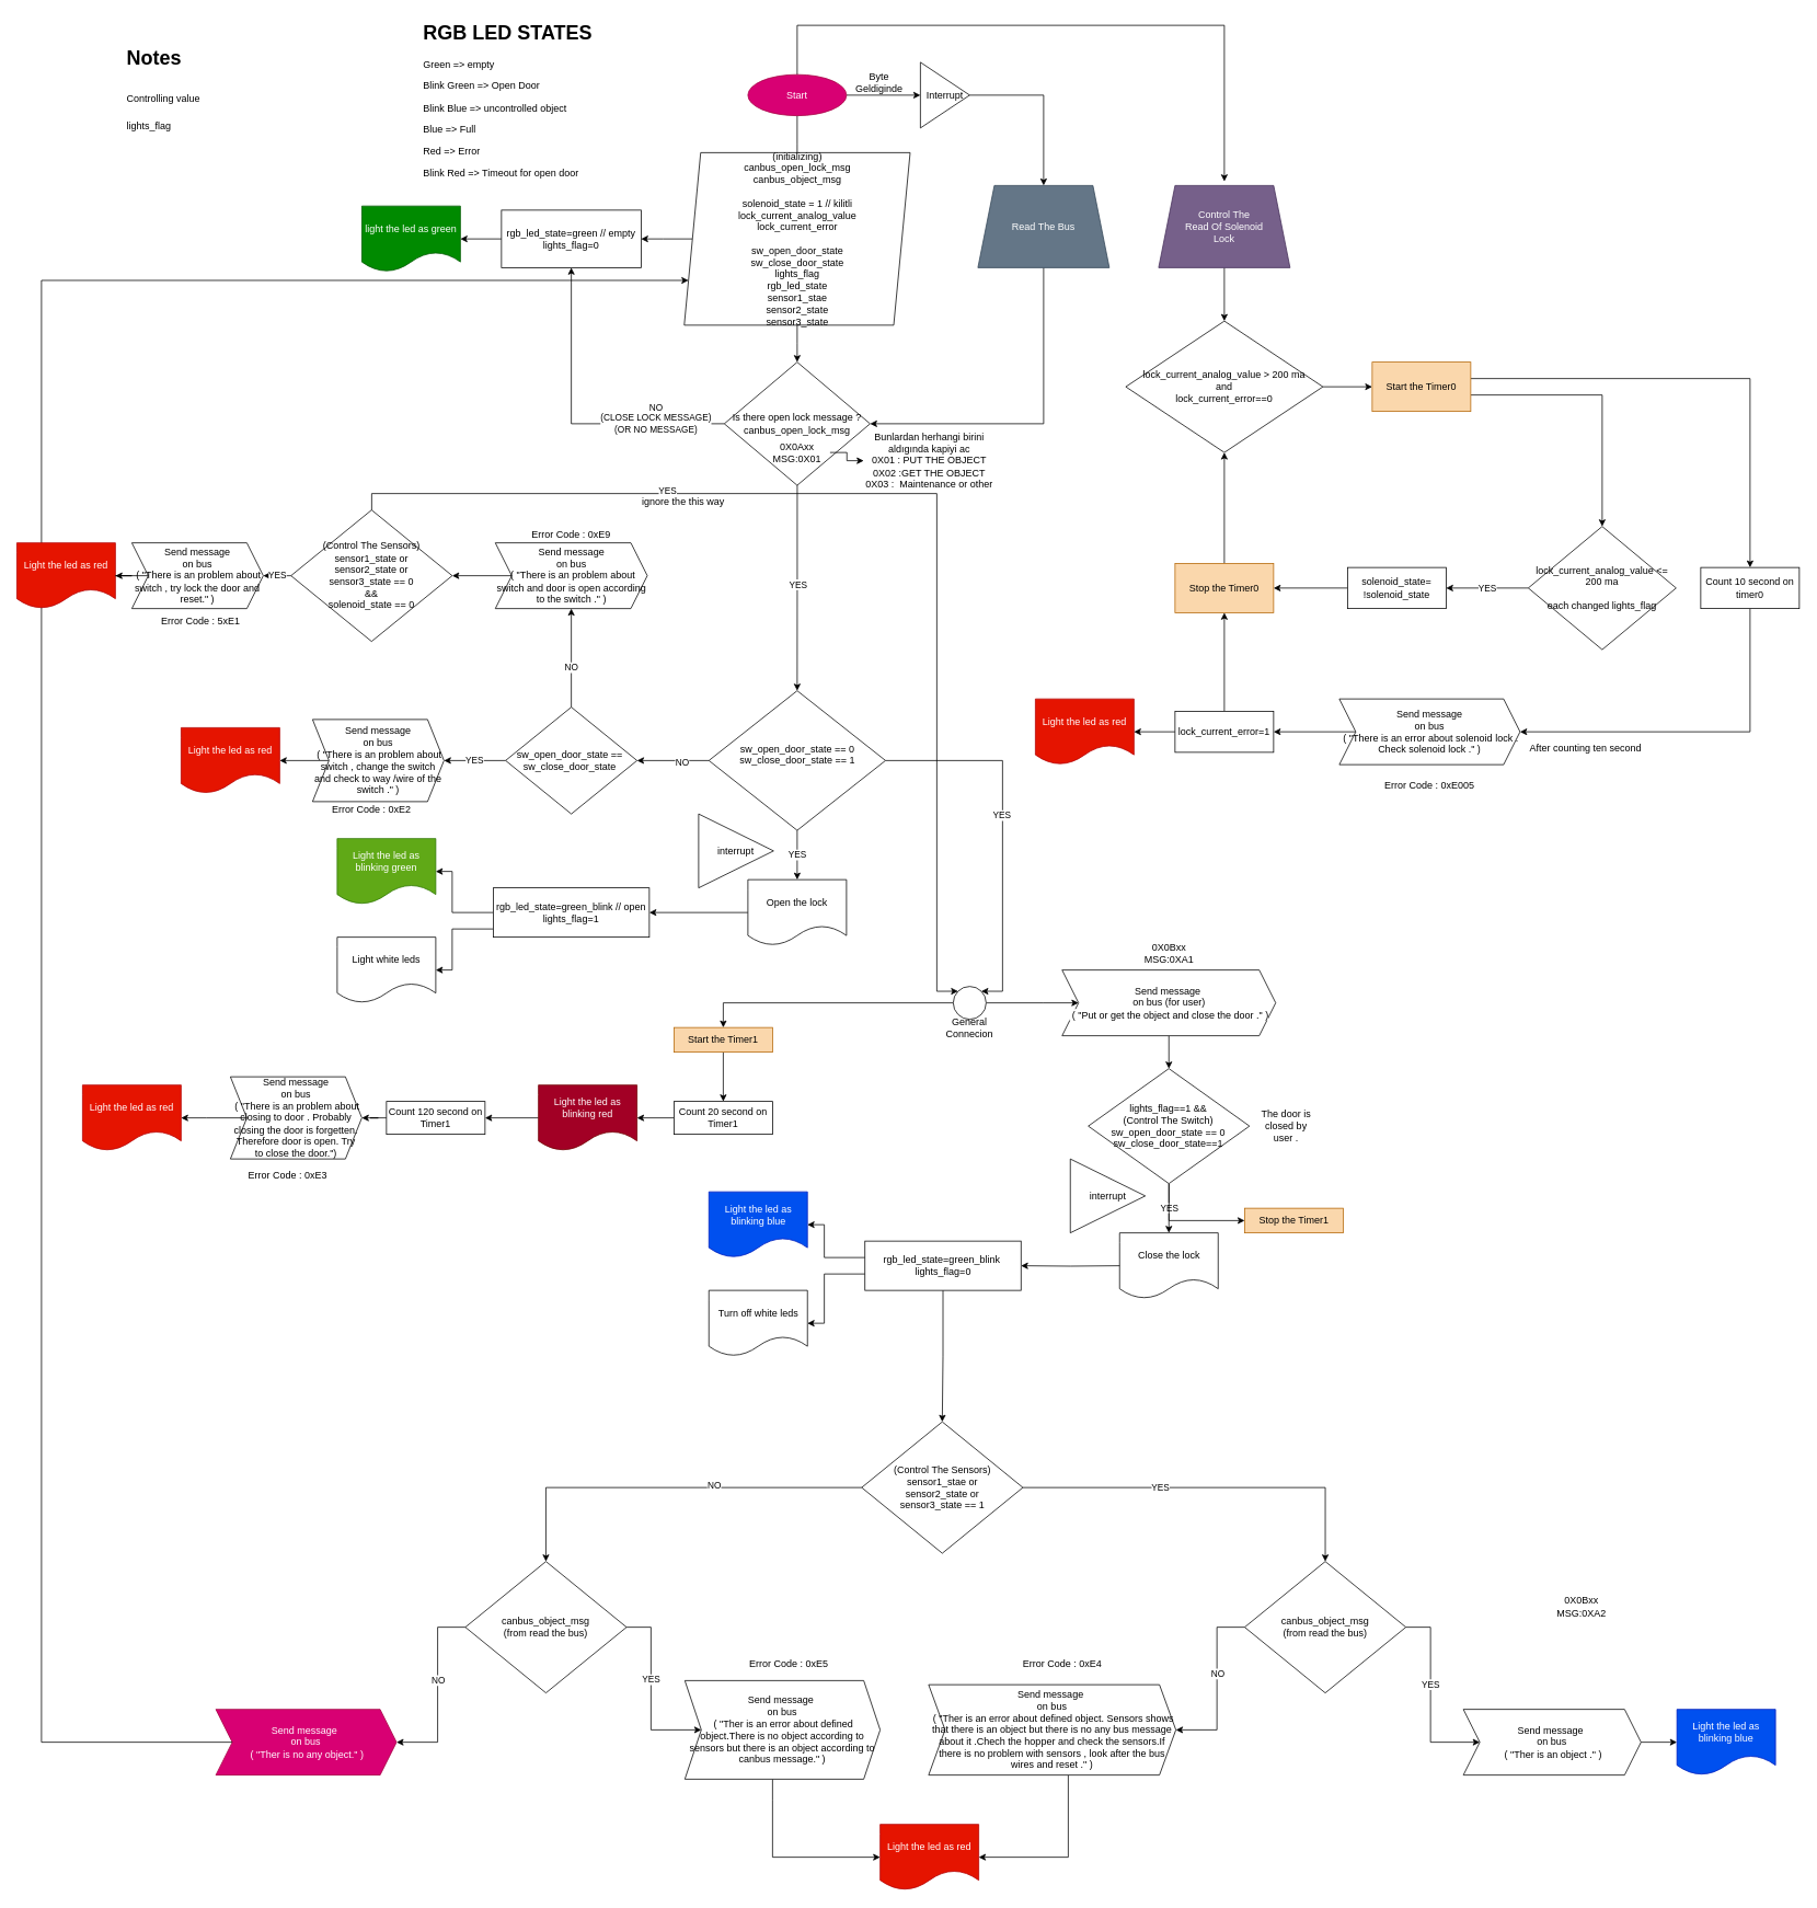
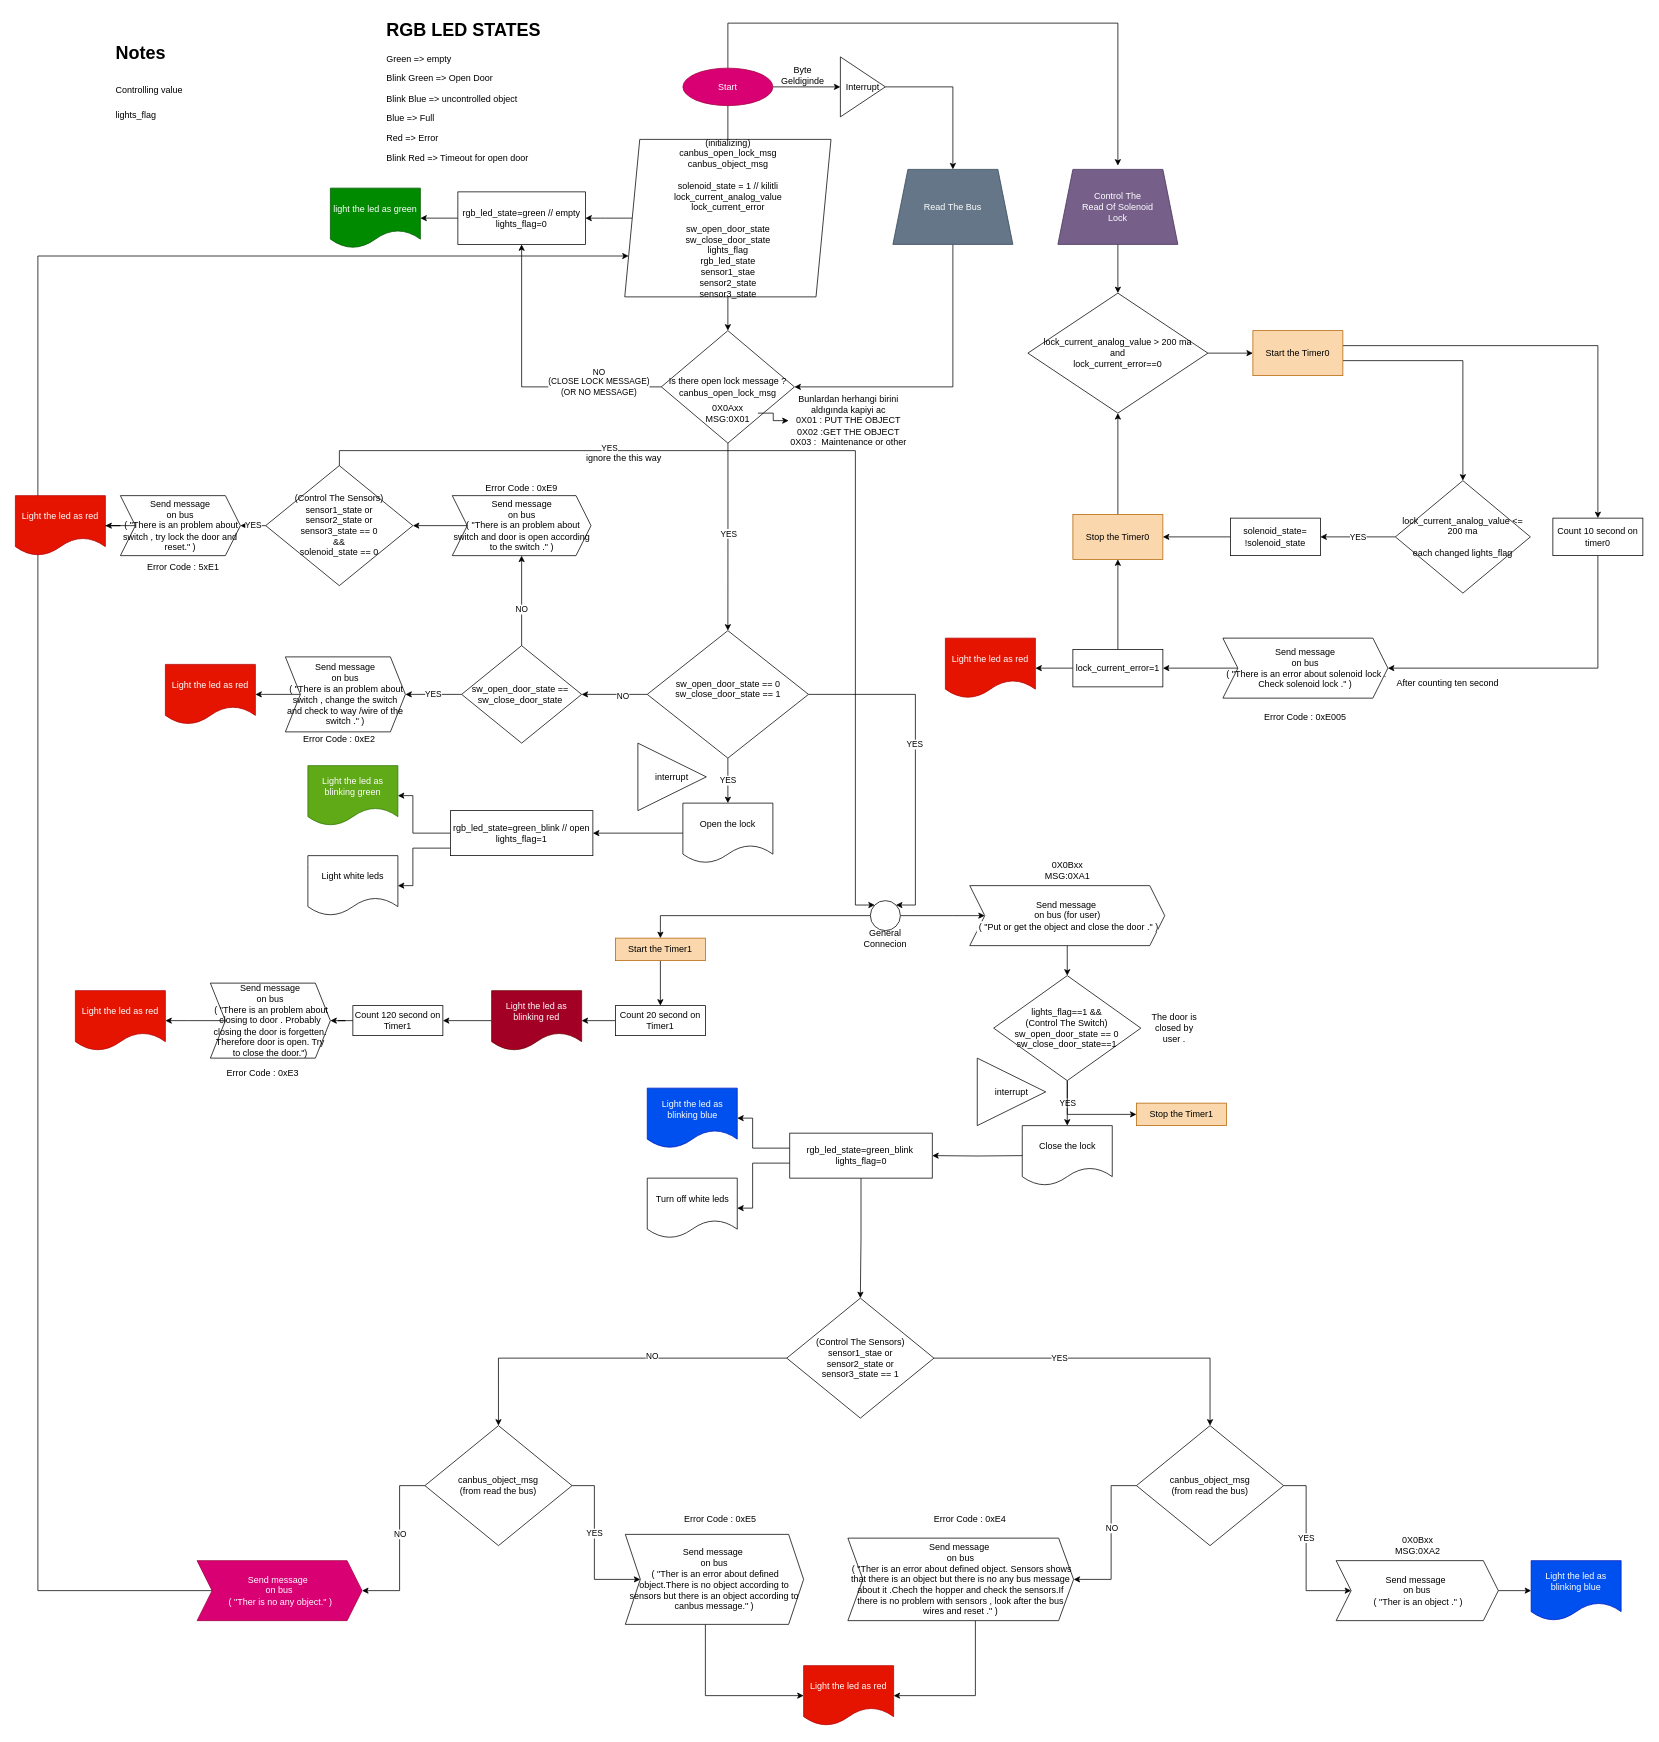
- <mxCell id="141" value="0X0Bxx&lt;br&gt;MSG:0XA2" style="text;html=1;strokeColor=none;fillColor=none;align=center;verticalAlign=middle;whiteSpace=wrap;rounded=0;" vertex="1" parent="1"><mxGeometry x="1885" y="1945" width="80" height="20" as="geometry" /></mxCell>
+ <mxCell id="141" value="0X0Bxx&lt;br&gt;MSG:0XA2" style="text;html=1;strokeColor=none;fillColor=none;align=center;verticalAlign=middle;whiteSpace=wrap;rounded=0;" vertex="1" parent="1"><mxGeometry x="1850" y="2050" width="80" height="20" as="geometry" /></mxCell>
